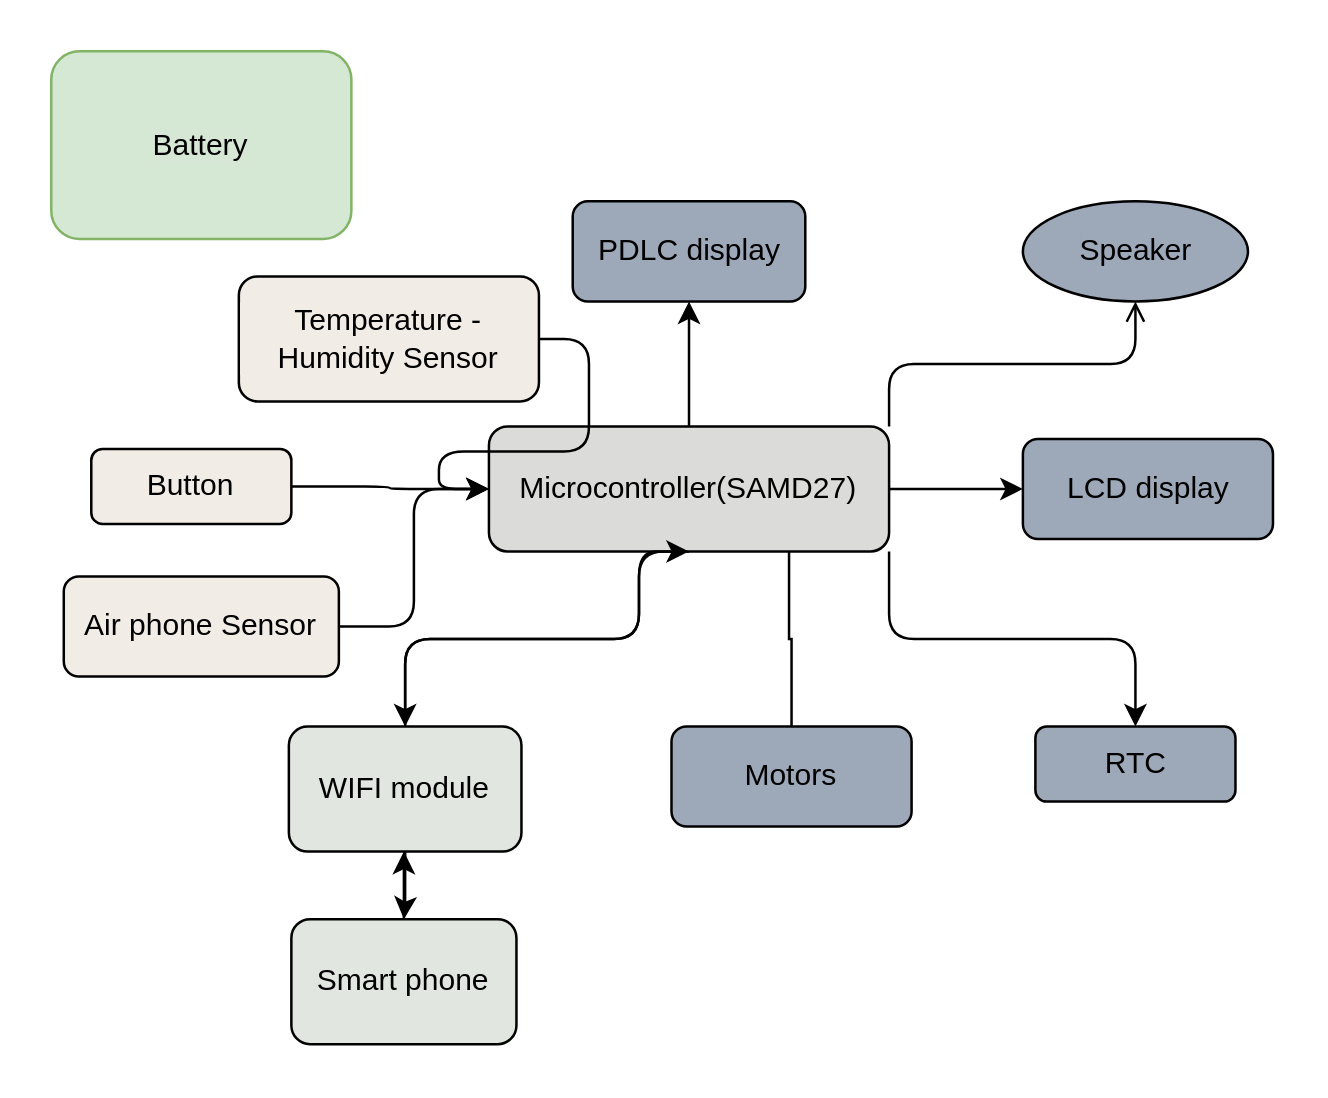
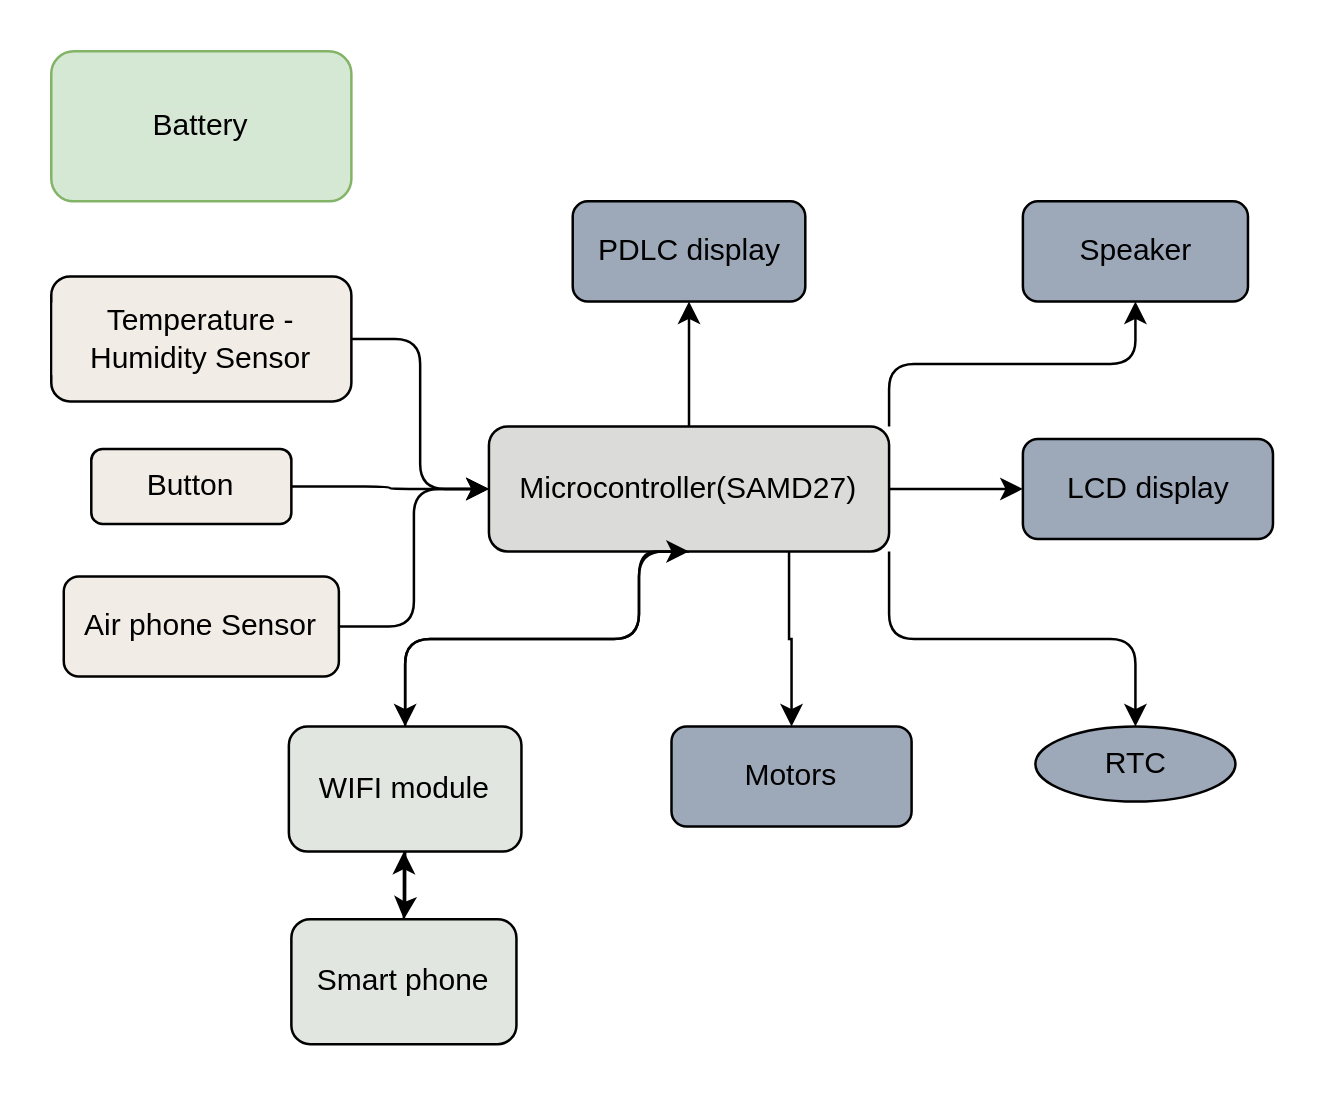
- <mxCell id="13" value="Battery" style="rounded=1;whiteSpace=wrap;html=1;strokeColor=#82b366;align=center;verticalAlign=middle;fontFamily=Helvetica;fontSize=12;fillColor=#d5e8d4;labelBackgroundColor=light-dark(#d6e8d5, #ededed);" vertex="1" parent="1"><mxGeometry x="20" y="20" width="120" height="75" as="geometry" /></mxCell>
+ <mxCell id="13" value="Battery" style="rounded=1;whiteSpace=wrap;html=1;strokeColor=#82b366;align=center;verticalAlign=middle;fontFamily=Helvetica;fontSize=12;fillColor=#d5e8d4;labelBackgroundColor=light-dark(#d6e8d5, #ededed);" vertex="1" parent="1"><mxGeometry x="20" y="20" width="120" height="60" as="geometry" /></mxCell>
- <mxCell id="16" value="Speaker" style="ellipse;whiteSpace=wrap;html=1;strokeColor=default;align=center;verticalAlign=middle;fontFamily=Helvetica;fontSize=12;fontColor=default;fillColor=light-dark(#9da8b9, #ededed);labelBackgroundColor=light-dark(#9da8b9, #ededed);" vertex="1" parent="1"><mxGeometry x="408.5" y="80" width="90" height="40" as="geometry" /></mxCell>
+ <mxCell id="16" value="Speaker" style="rounded=1;whiteSpace=wrap;html=1;strokeColor=default;align=center;verticalAlign=middle;fontFamily=Helvetica;fontSize=12;fontColor=default;fillColor=light-dark(#9da8b9, #ededed);labelBackgroundColor=light-dark(#9da8b9, #ededed);" vertex="1" parent="1"><mxGeometry x="408.5" y="80" width="90" height="40" as="geometry" /></mxCell>
- <mxCell id="4" style="edgeStyle=orthogonalEdgeStyle;rounded=1;orthogonalLoop=1;jettySize=auto;html=1;exitX=1;exitY=0;exitDx=0;exitDy=0;fontFamily=Helvetica;fontSize=12;fontColor=default;strokeColor=default;align=center;verticalAlign=middle;labelBackgroundColor=default;endArrow=open;fillColor=default;" edge="1" parent="1" source="8" target="16"><mxGeometry relative="1" as="geometry" /></mxCell>
+ <mxCell id="4" style="edgeStyle=orthogonalEdgeStyle;rounded=1;orthogonalLoop=1;jettySize=auto;html=1;exitX=1;exitY=0;exitDx=0;exitDy=0;fontFamily=Helvetica;fontSize=12;fontColor=default;strokeColor=default;align=center;verticalAlign=middle;labelBackgroundColor=default;endArrow=classic;fillColor=default;" edge="1" parent="1" source="8" target="16"><mxGeometry relative="1" as="geometry" /></mxCell>
- <mxCell id="10" value="Temperature - Humidity Sensor" style="rounded=1;whiteSpace=wrap;html=1;strokeColor=default;align=center;verticalAlign=middle;fillColor=light-dark(#f1ece6, #ededed);fontFamily=Helvetica;fontSize=12;fontColor=default;labelBackgroundColor=light-dark(#f1ece6, #ededed);" vertex="1" parent="1"><mxGeometry x="95" y="110" width="120" height="50" as="geometry" /></mxCell>
+ <mxCell id="10" value="Temperature - Humidity Sensor" style="rounded=1;whiteSpace=wrap;html=1;strokeColor=default;align=center;verticalAlign=middle;fillColor=light-dark(#f1ece6, #ededed);fontFamily=Helvetica;fontSize=12;fontColor=default;labelBackgroundColor=light-dark(#f1ece6, #ededed);" vertex="1" parent="1"><mxGeometry x="20" y="110" width="120" height="50" as="geometry" /></mxCell>
- <mxCell id="7" style="edgeStyle=orthogonalEdgeStyle;rounded=0;orthogonalLoop=1;jettySize=auto;html=1;exitX=0.75;exitY=1;exitDx=0;exitDy=0;fontFamily=Helvetica;fontSize=12;fontColor=default;endArrow=none;" edge="1" parent="1" source="8" target="14"><mxGeometry relative="1" as="geometry" /></mxCell>
+ <mxCell id="7" style="edgeStyle=orthogonalEdgeStyle;rounded=0;orthogonalLoop=1;jettySize=auto;html=1;exitX=0.75;exitY=1;exitDx=0;exitDy=0;fontFamily=Helvetica;fontSize=12;fontColor=default;" edge="1" parent="1" source="8" target="14"><mxGeometry relative="1" as="geometry" /></mxCell>
- <mxCell id="15" value="RTC" style="rounded=1;whiteSpace=wrap;html=1;strokeColor=default;align=center;verticalAlign=middle;fontFamily=Helvetica;fontSize=12;fontColor=default;fillColor=light-dark(#9da8b9, #ededed);labelBackgroundColor=light-dark(#9da8b9, #ededed);" vertex="1" parent="1"><mxGeometry x="413.5" y="290" width="80" height="30" as="geometry" /></mxCell>
+ <mxCell id="15" value="RTC" style="ellipse;whiteSpace=wrap;html=1;strokeColor=default;align=center;verticalAlign=middle;fontFamily=Helvetica;fontSize=12;fontColor=default;fillColor=light-dark(#9da8b9, #ededed);labelBackgroundColor=light-dark(#9da8b9, #ededed);" vertex="1" parent="1"><mxGeometry x="413.5" y="290" width="80" height="30" as="geometry" /></mxCell>
